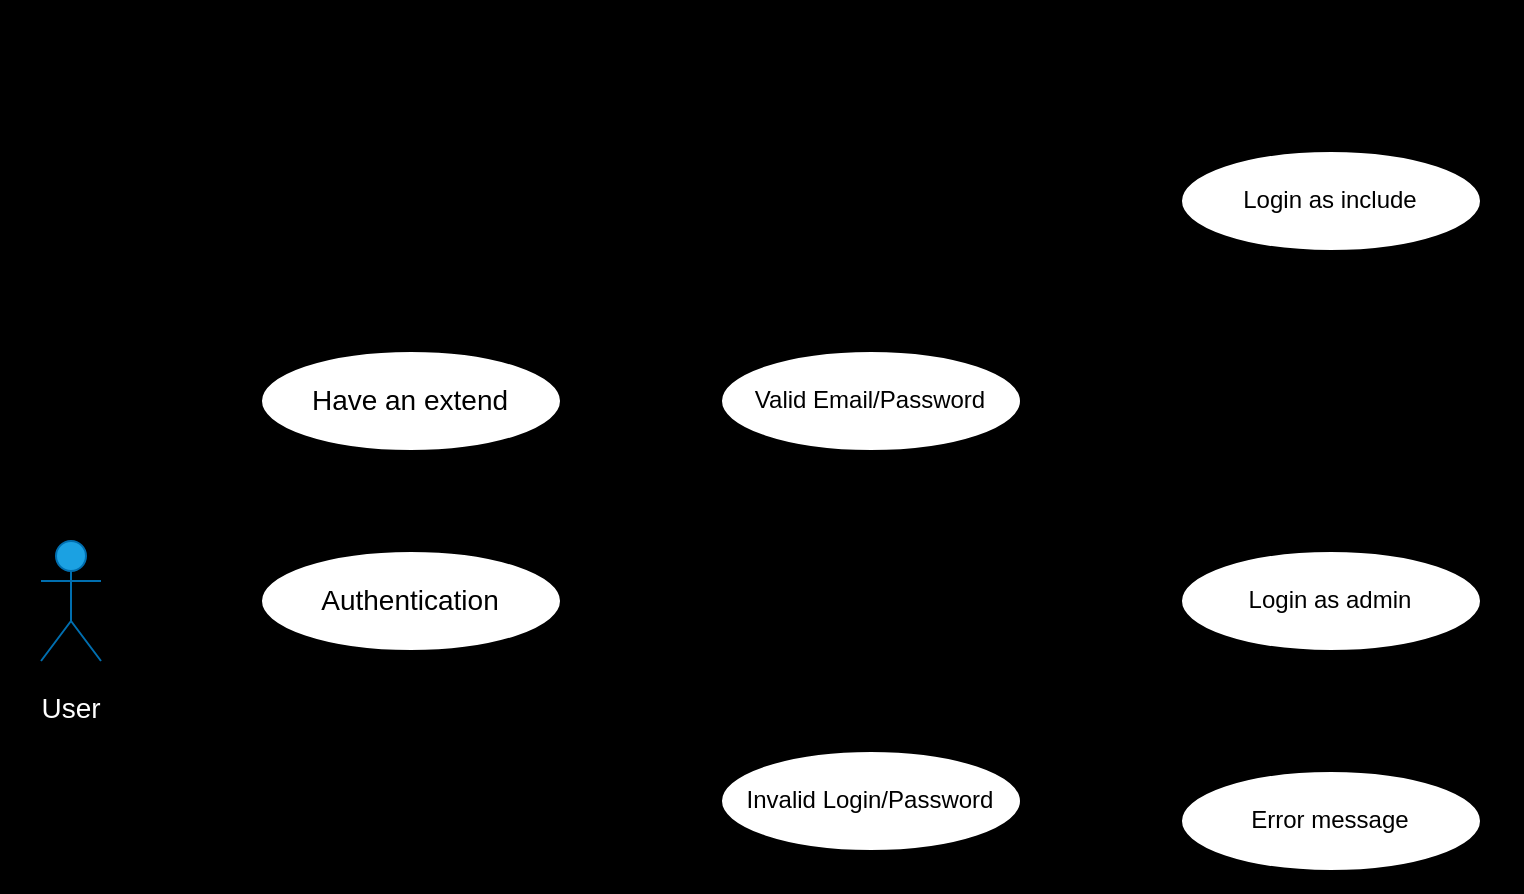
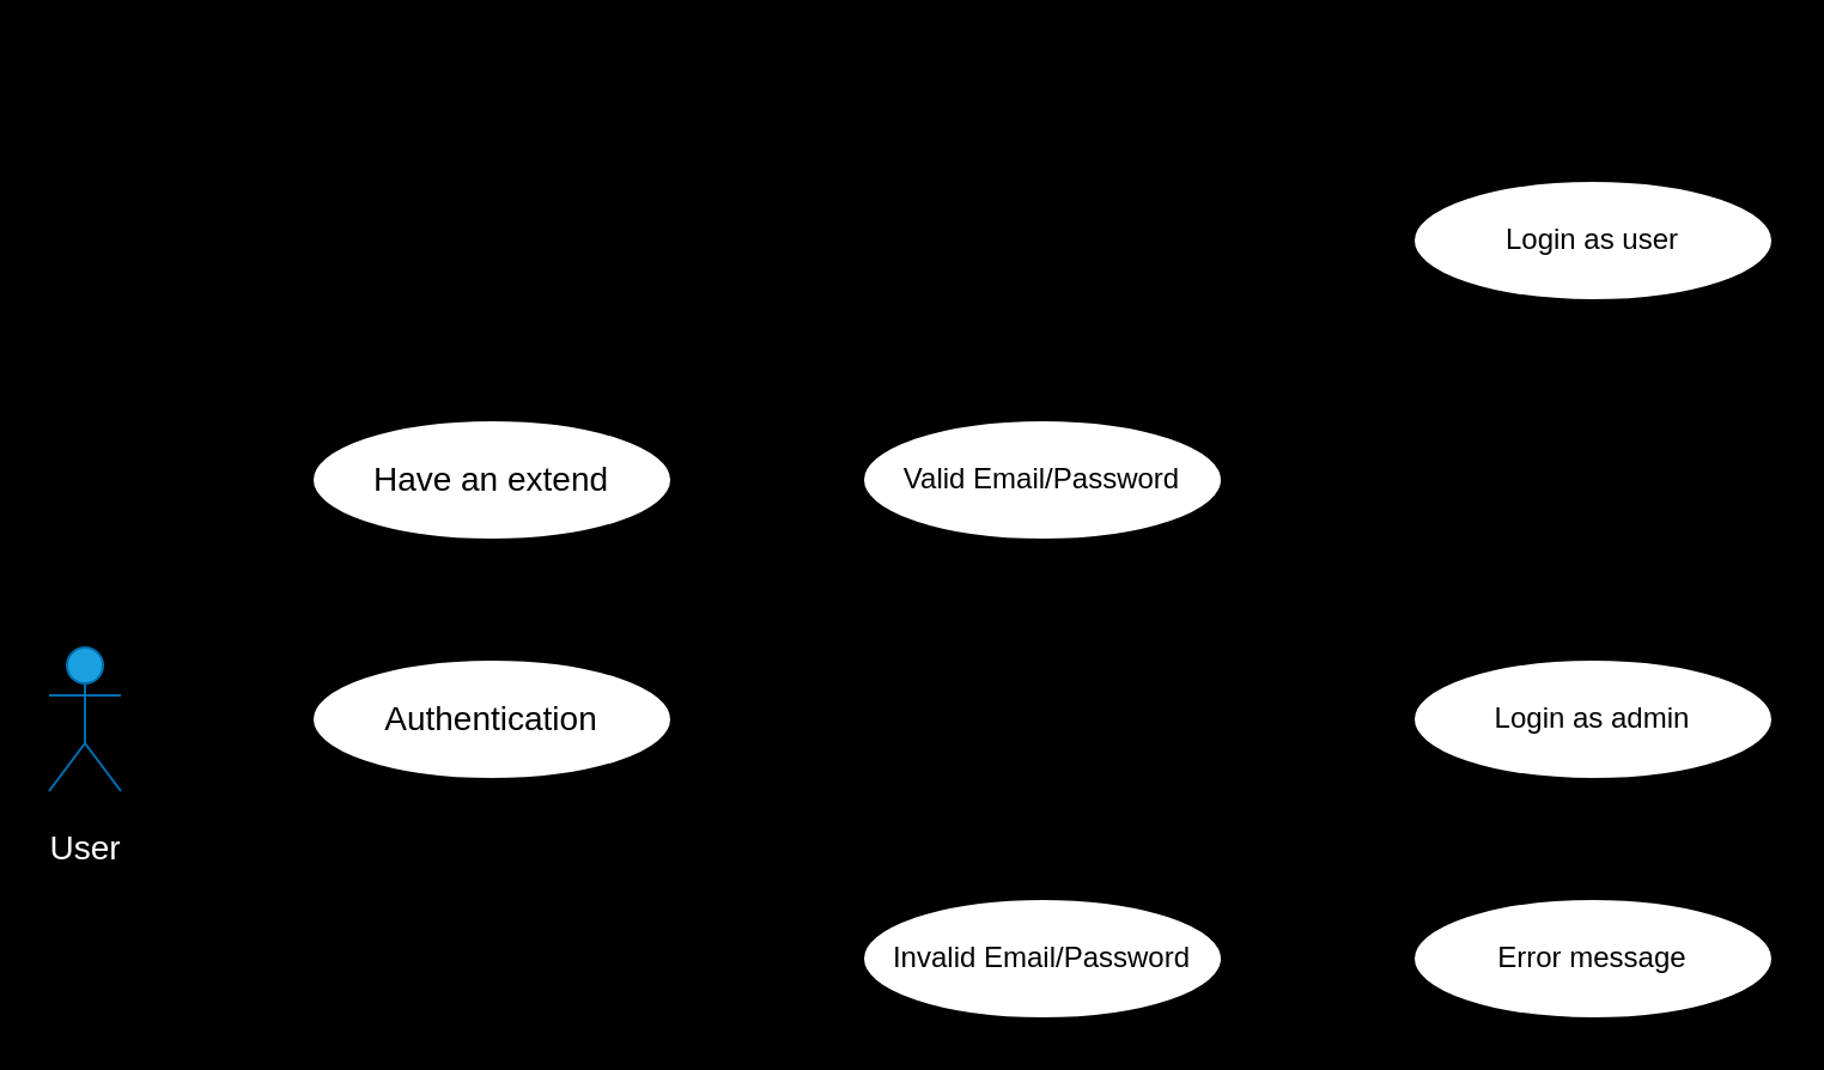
- <mxCell id="19" value="Login as include" style="ellipse;whiteSpace=wrap;html=1;fontSize=12;" parent="1" vertex="1"><mxGeometry x="590" y="75" width="150" height="50" as="geometry" /></mxCell>
+ <mxCell id="19" value="Login as user" style="ellipse;whiteSpace=wrap;html=1;fontSize=12;" parent="1" vertex="1"><mxGeometry x="590" y="75" width="150" height="50" as="geometry" /></mxCell>
- <mxCell id="14" value="Invalid Login/Password" style="ellipse;whiteSpace=wrap;html=1;fontSize=12;" parent="1" vertex="1"><mxGeometry x="360" y="375" width="150" height="50" as="geometry" /></mxCell>
+ <mxCell id="14" value="Invalid Email/Password" style="ellipse;whiteSpace=wrap;html=1;fontSize=12;" parent="1" vertex="1"><mxGeometry x="360" y="375" width="150" height="50" as="geometry" /></mxCell>
- <mxCell id="17" value="Error message" style="ellipse;whiteSpace=wrap;html=1;fontSize=12;" parent="1" vertex="1"><mxGeometry x="590" y="385" width="150" height="50" as="geometry" /></mxCell>
+ <mxCell id="17" value="Error message" style="ellipse;whiteSpace=wrap;html=1;fontSize=12;" parent="1" vertex="1"><mxGeometry x="590" y="375" width="150" height="50" as="geometry" /></mxCell>
